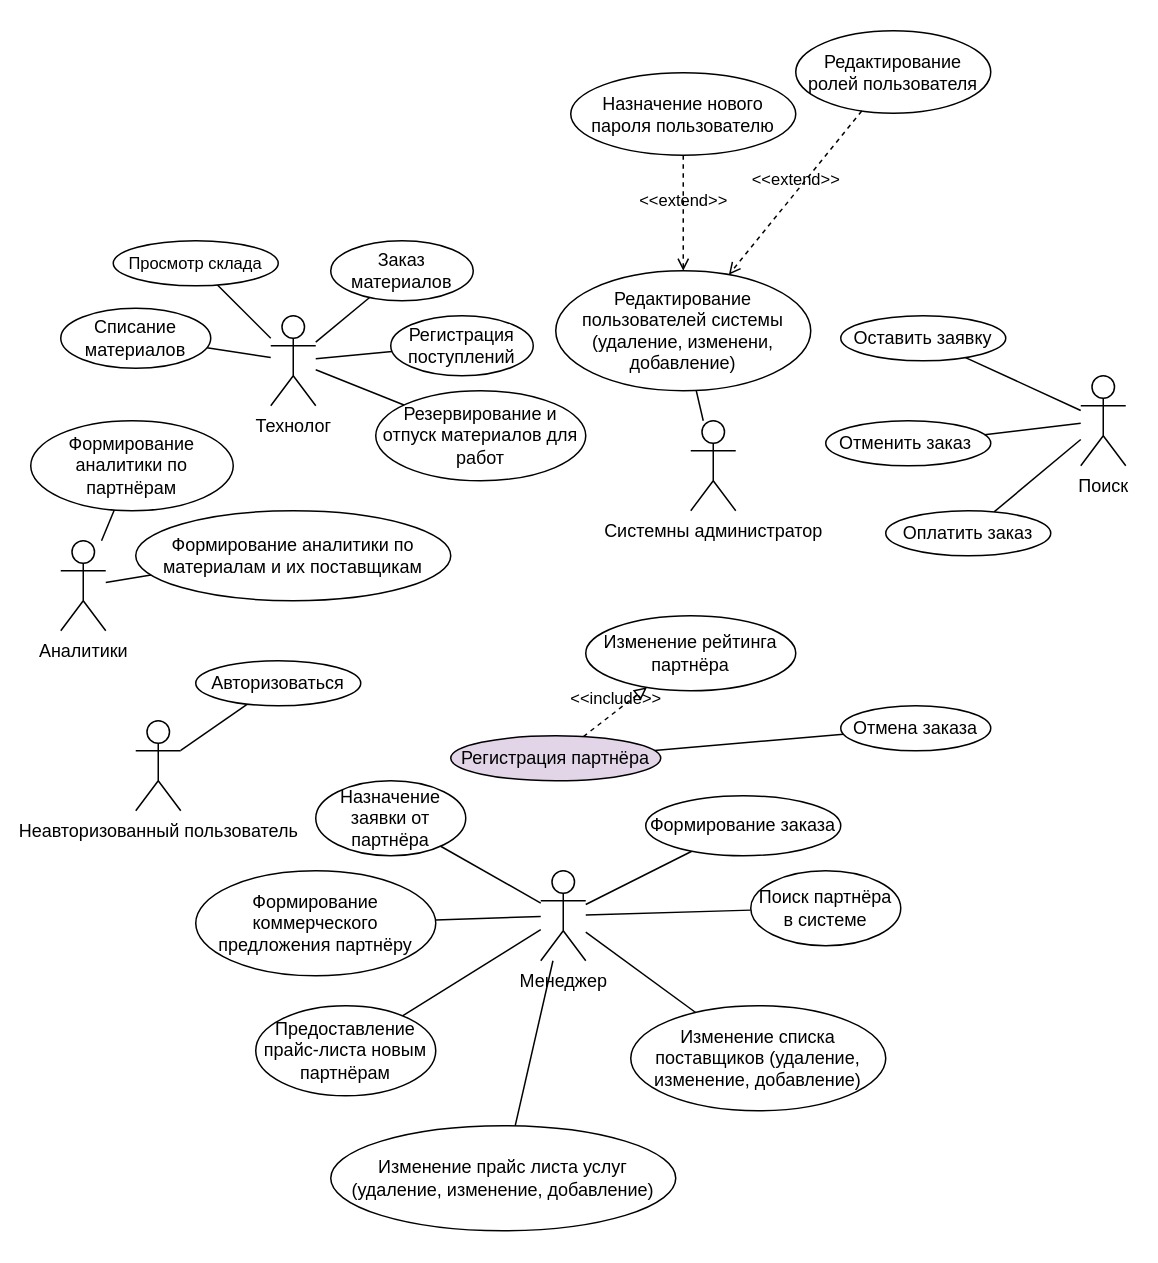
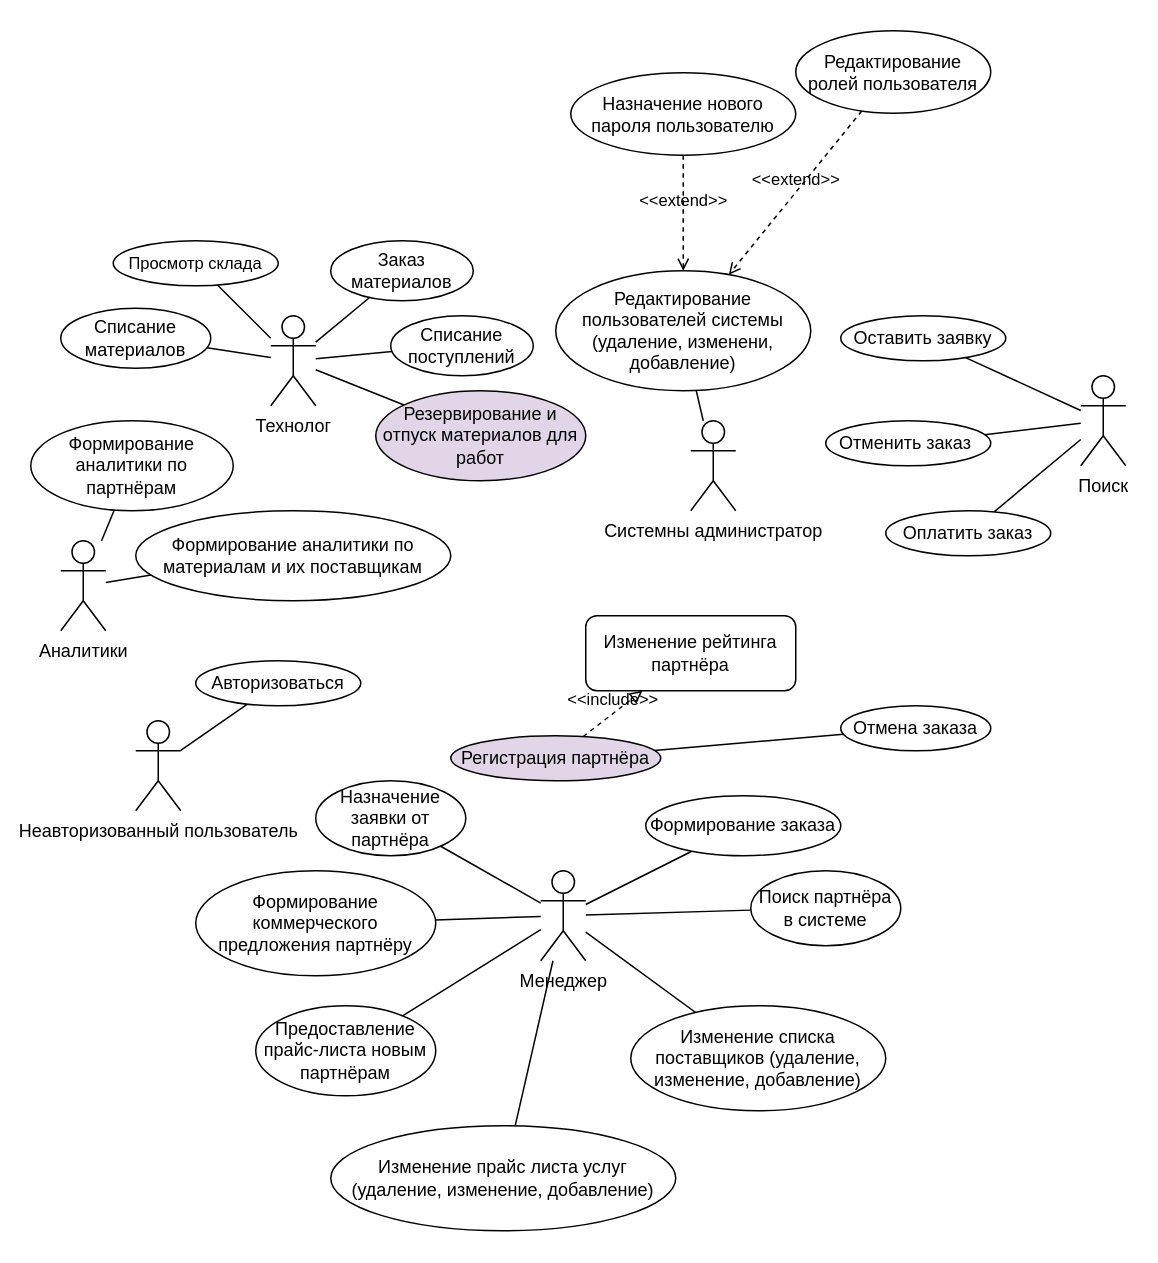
- <mxCell id="33" value="Регистрация поступлений" style="ellipse;whiteSpace=wrap;html=1;" vertex="1" parent="1"><mxGeometry x="260" y="210" width="95" height="40" as="geometry" /></mxCell>
+ <mxCell id="33" value="Списание поступлений" style="ellipse;whiteSpace=wrap;html=1;" vertex="1" parent="1"><mxGeometry x="260" y="210" width="95" height="40" as="geometry" /></mxCell>
- <mxCell id="35" value="Резервирование и отпуск материалов для работ" style="ellipse;whiteSpace=wrap;html=1;" vertex="1" parent="1"><mxGeometry x="250" y="260" width="140" height="60" as="geometry" /></mxCell>
+ <mxCell id="35" value="Резервирование и отпуск материалов для работ" style="ellipse;whiteSpace=wrap;html=1;fillColor=#e1d5e7;" vertex="1" parent="1"><mxGeometry x="250" y="260" width="140" height="60" as="geometry" /></mxCell>
- <mxCell id="9" value="Изменение рейтинга партнёра" style="ellipse;whiteSpace=wrap;html=1;" vertex="1" parent="1"><mxGeometry x="390" y="410" width="140" height="50" as="geometry" /></mxCell>
+ <mxCell id="9" value="Изменение рейтинга партнёра" style="whiteSpace=wrap;html=1;rounded=1;" vertex="1" parent="1"><mxGeometry x="390" y="410" width="140" height="50" as="geometry" /></mxCell>
